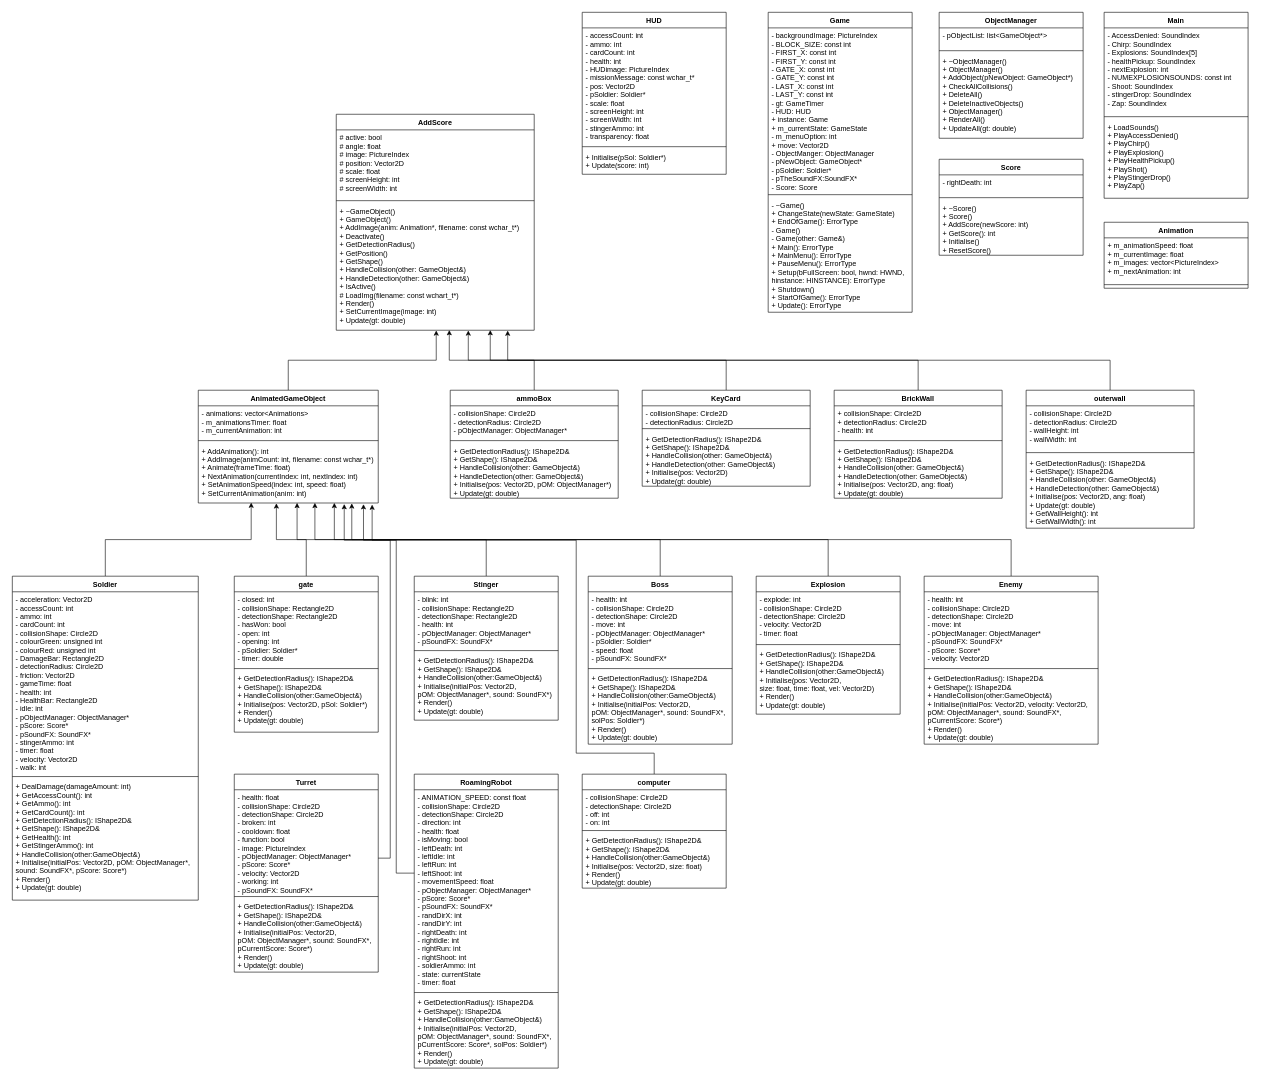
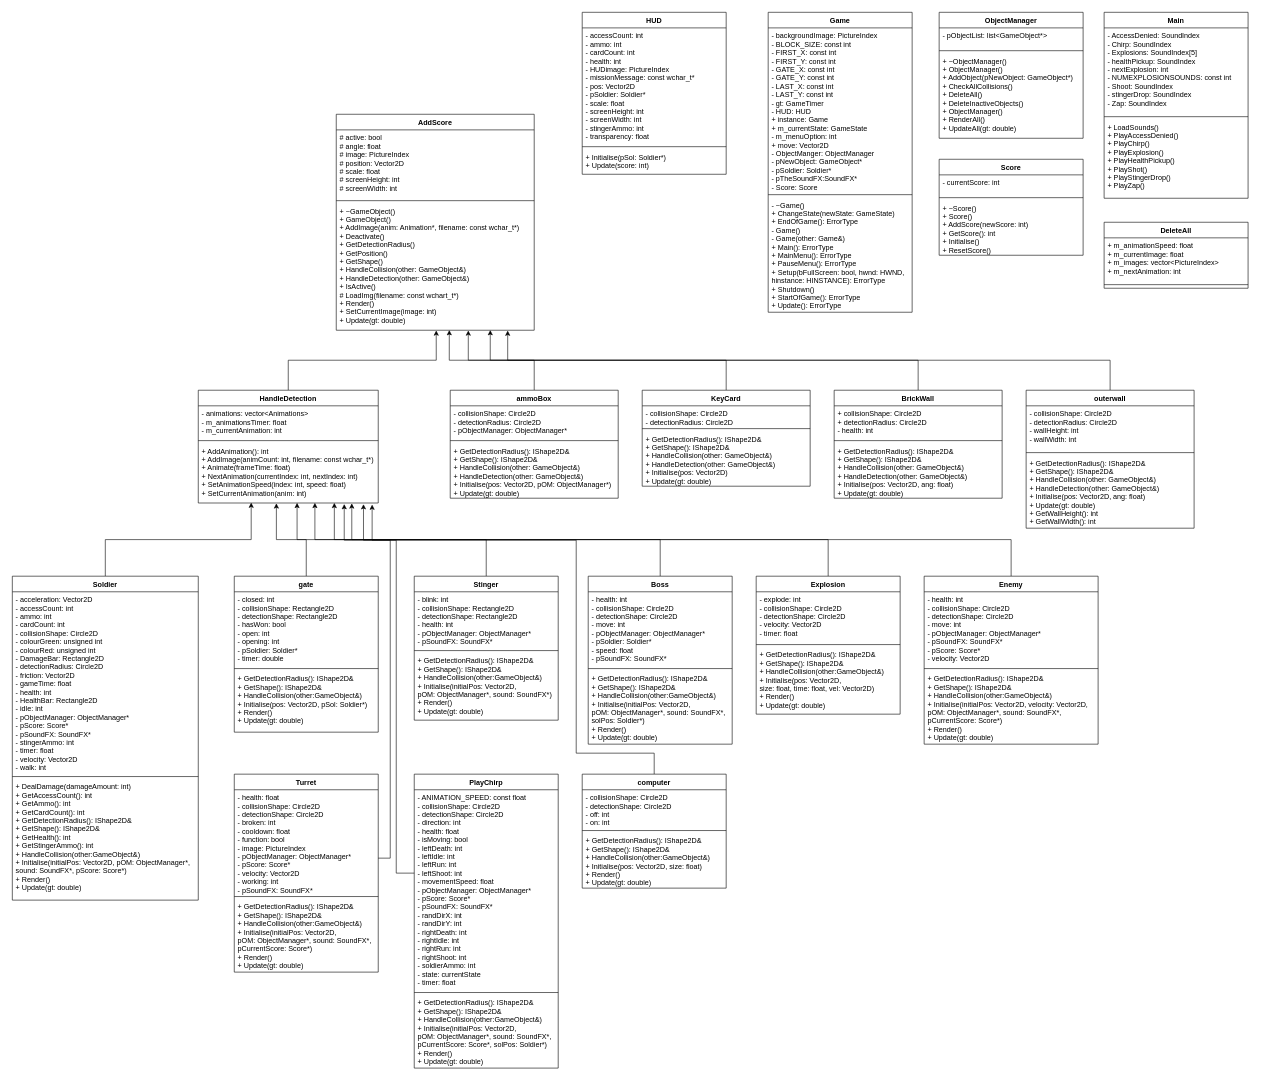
- <mxCell id="89" value="- rightDeath: int" style="text;strokeColor=none;fillColor=none;align=left;verticalAlign=top;spacingLeft=4;spacingRight=4;overflow=hidden;rotatable=0;points=[[0,0.5],[1,0.5]];portConstraint=eastwest;" vertex="1" parent="88"><mxGeometry y="26" width="240" height="34" as="geometry" /></mxCell>
+ <mxCell id="89" value="- currentScore: int" style="text;strokeColor=none;fillColor=none;align=left;verticalAlign=top;spacingLeft=4;spacingRight=4;overflow=hidden;rotatable=0;points=[[0,0.5],[1,0.5]];portConstraint=eastwest;" vertex="1" parent="88"><mxGeometry y="26" width="240" height="34" as="geometry" /></mxCell>
- <mxCell id="96" value="Animation" style="swimlane;fontStyle=1;align=center;verticalAlign=top;childLayout=stackLayout;horizontal=1;startSize=26;horizontalStack=0;resizeParent=1;resizeParentMax=0;resizeLast=0;collapsible=1;marginBottom=0;" vertex="1" parent="1"><mxGeometry x="1840" y="370" width="240" height="110" as="geometry" /></mxCell>
+ <mxCell id="96" value="DeleteAll" style="swimlane;fontStyle=1;align=center;verticalAlign=top;childLayout=stackLayout;horizontal=1;startSize=26;horizontalStack=0;resizeParent=1;resizeParentMax=0;resizeLast=0;collapsible=1;marginBottom=0;" vertex="1" parent="1"><mxGeometry x="1840" y="370" width="240" height="110" as="geometry" /></mxCell>
- <mxCell id="7" value="AnimatedGameObject" style="swimlane;fontStyle=1;align=center;verticalAlign=top;childLayout=stackLayout;horizontal=1;startSize=26;horizontalStack=0;resizeParent=1;resizeParentMax=0;resizeLast=0;collapsible=1;marginBottom=0;" vertex="1" parent="1"><mxGeometry x="330" y="650" width="300" height="188" as="geometry" /></mxCell>
+ <mxCell id="7" value="HandleDetection" style="swimlane;fontStyle=1;align=center;verticalAlign=top;childLayout=stackLayout;horizontal=1;startSize=26;horizontalStack=0;resizeParent=1;resizeParentMax=0;resizeLast=0;collapsible=1;marginBottom=0;" vertex="1" parent="1"><mxGeometry x="330" y="650" width="300" height="188" as="geometry" /></mxCell>
- <mxCell id="67" value="RoamingRobot" style="swimlane;fontStyle=1;align=center;verticalAlign=top;childLayout=stackLayout;horizontal=1;startSize=26;horizontalStack=0;resizeParent=1;resizeParentMax=0;resizeLast=0;collapsible=1;marginBottom=0;" vertex="1" parent="1"><mxGeometry x="690" y="1290" width="240" height="490" as="geometry" /></mxCell>
+ <mxCell id="67" value="PlayChirp" style="swimlane;fontStyle=1;align=center;verticalAlign=top;childLayout=stackLayout;horizontal=1;startSize=26;horizontalStack=0;resizeParent=1;resizeParentMax=0;resizeLast=0;collapsible=1;marginBottom=0;" vertex="1" parent="1"><mxGeometry x="690" y="1290" width="240" height="490" as="geometry" /></mxCell>
